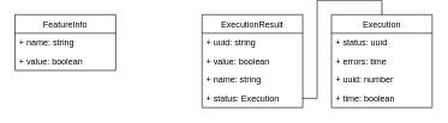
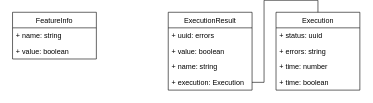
- <mxCell id="6" value="+ uuid: string" style="text;strokeColor=none;fillColor=none;align=left;verticalAlign=top;spacingLeft=4;spacingRight=4;overflow=hidden;rotatable=0;points=[[0,0.5],[1,0.5]];portConstraint=eastwest;" vertex="1" parent="5"><mxGeometry y="26" width="140" height="26" as="geometry" /></mxCell>
+ <mxCell id="6" value="+ uuid: errors" style="text;strokeColor=none;fillColor=none;align=left;verticalAlign=top;spacingLeft=4;spacingRight=4;overflow=hidden;rotatable=0;points=[[0,0.5],[1,0.5]];portConstraint=eastwest;" vertex="1" parent="5"><mxGeometry y="26" width="140" height="26" as="geometry" /></mxCell>
- <mxCell id="12" value="+ errors: time" style="text;strokeColor=none;fillColor=none;align=left;verticalAlign=top;spacingLeft=4;spacingRight=4;overflow=hidden;rotatable=0;points=[[0,0.5],[1,0.5]];portConstraint=eastwest;" vertex="1" parent="10"><mxGeometry y="52" width="140" height="26" as="geometry" /></mxCell>
+ <mxCell id="12" value="+ errors: string" style="text;strokeColor=none;fillColor=none;align=left;verticalAlign=top;spacingLeft=4;spacingRight=4;overflow=hidden;rotatable=0;points=[[0,0.5],[1,0.5]];portConstraint=eastwest;" vertex="1" parent="10"><mxGeometry y="52" width="140" height="26" as="geometry" /></mxCell>
- <mxCell id="13" value="+ uuid: number" style="text;strokeColor=none;fillColor=none;align=left;verticalAlign=top;spacingLeft=4;spacingRight=4;overflow=hidden;rotatable=0;points=[[0,0.5],[1,0.5]];portConstraint=eastwest;" vertex="1" parent="10"><mxGeometry y="78" width="140" height="26" as="geometry" /></mxCell>
+ <mxCell id="13" value="+ time: number" style="text;strokeColor=none;fillColor=none;align=left;verticalAlign=top;spacingLeft=4;spacingRight=4;overflow=hidden;rotatable=0;points=[[0,0.5],[1,0.5]];portConstraint=eastwest;" vertex="1" parent="10"><mxGeometry y="78" width="140" height="26" as="geometry" /></mxCell>
- <mxCell id="9" value="+ status: Execution" style="text;strokeColor=none;fillColor=none;align=left;verticalAlign=top;spacingLeft=4;spacingRight=4;overflow=hidden;rotatable=0;points=[[0,0.5],[1,0.5]];portConstraint=eastwest;" vertex="1" parent="5"><mxGeometry y="104" width="140" height="26" as="geometry" /></mxCell>
+ <mxCell id="9" value="+ execution: Execution" style="text;strokeColor=none;fillColor=none;align=left;verticalAlign=top;spacingLeft=4;spacingRight=4;overflow=hidden;rotatable=0;points=[[0,0.5],[1,0.5]];portConstraint=eastwest;" vertex="1" parent="5"><mxGeometry y="104" width="140" height="26" as="geometry" /></mxCell>
